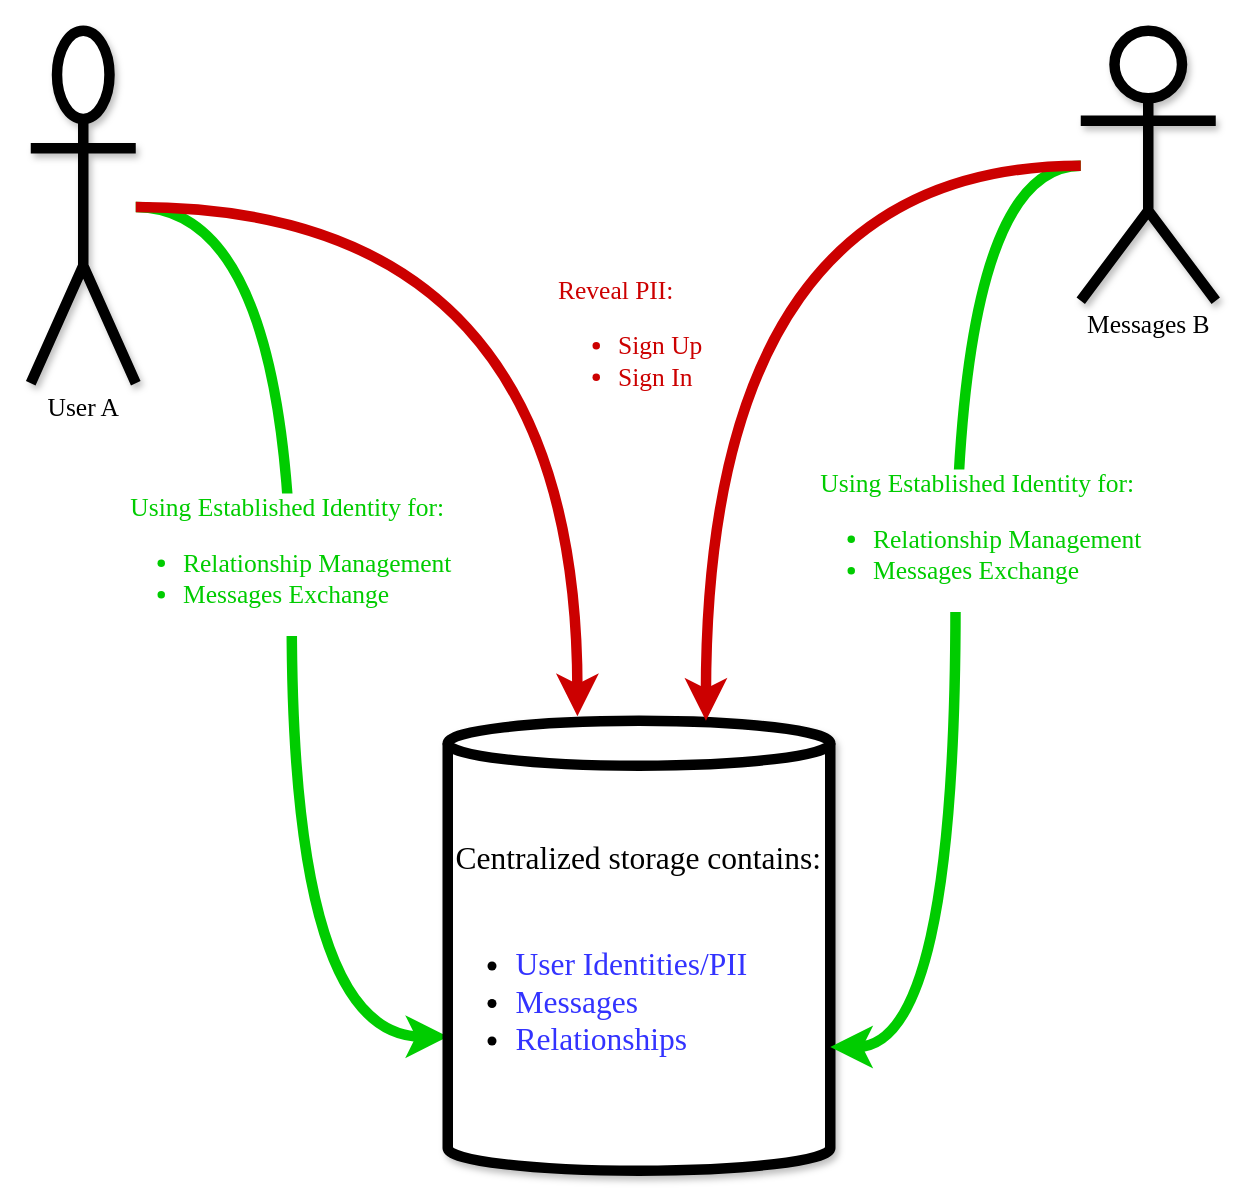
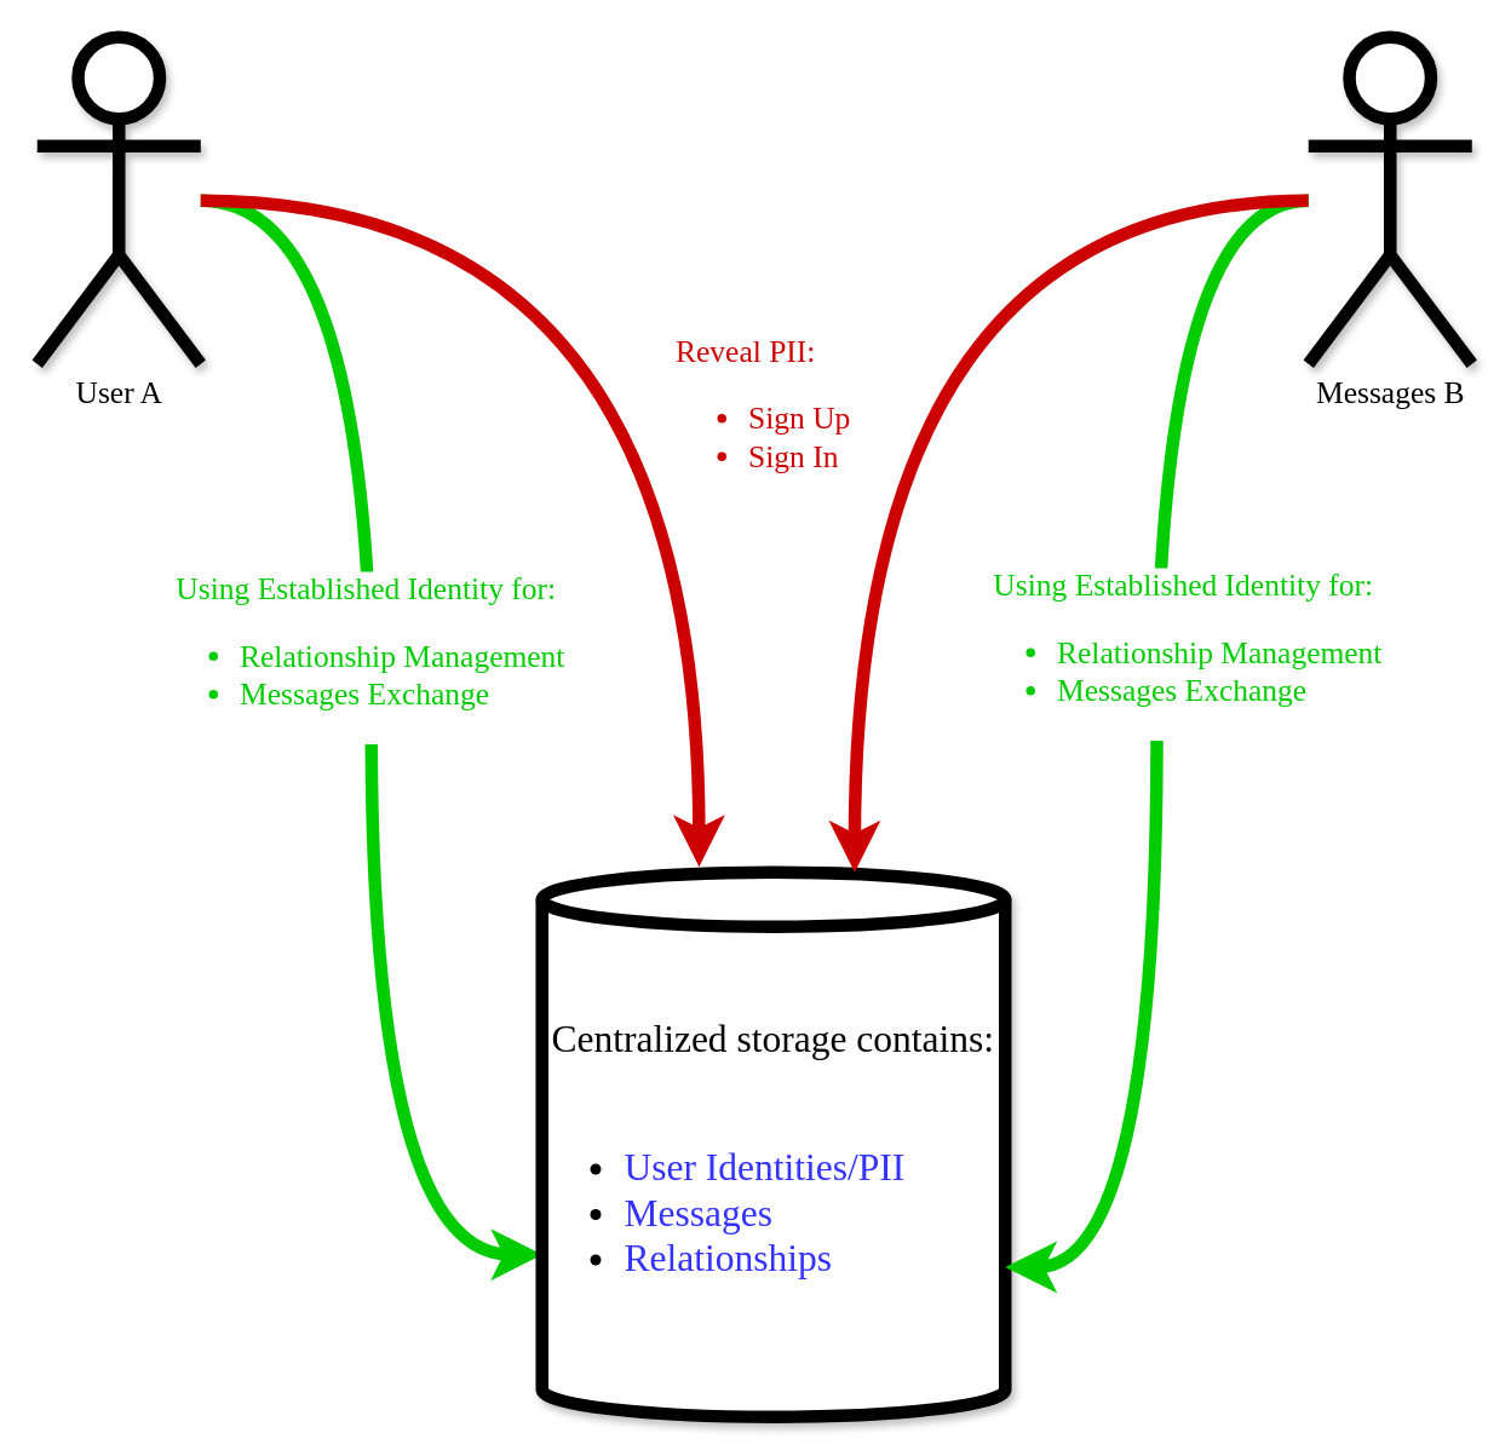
- <mxCell id="5" value="&lt;font style=&quot;font-size: 17px&quot;&gt;User A&lt;/font&gt;" style="shape=umlActor;verticalLabelPosition=bottom;verticalAlign=top;html=1;outlineConnect=0;rounded=0;sketch=0;shadow=1;fontFamily=Comic Sans MS;strokeWidth=7;" parent="1" vertex="1"><mxGeometry x="20" y="20" width="70" height="235" as="geometry" /></mxCell>
+ <mxCell id="5" value="&lt;font style=&quot;font-size: 17px&quot;&gt;User A&lt;/font&gt;" style="shape=umlActor;verticalLabelPosition=bottom;verticalAlign=top;html=1;outlineConnect=0;rounded=0;sketch=0;shadow=1;fontFamily=Comic Sans MS;strokeWidth=7;" parent="1" vertex="1"><mxGeometry x="20" y="20" width="90" height="180" as="geometry" /></mxCell>
